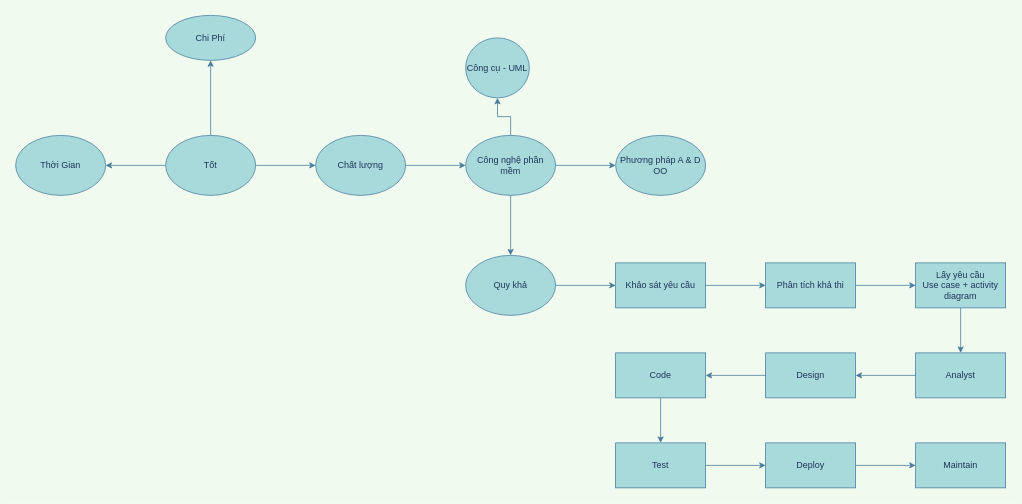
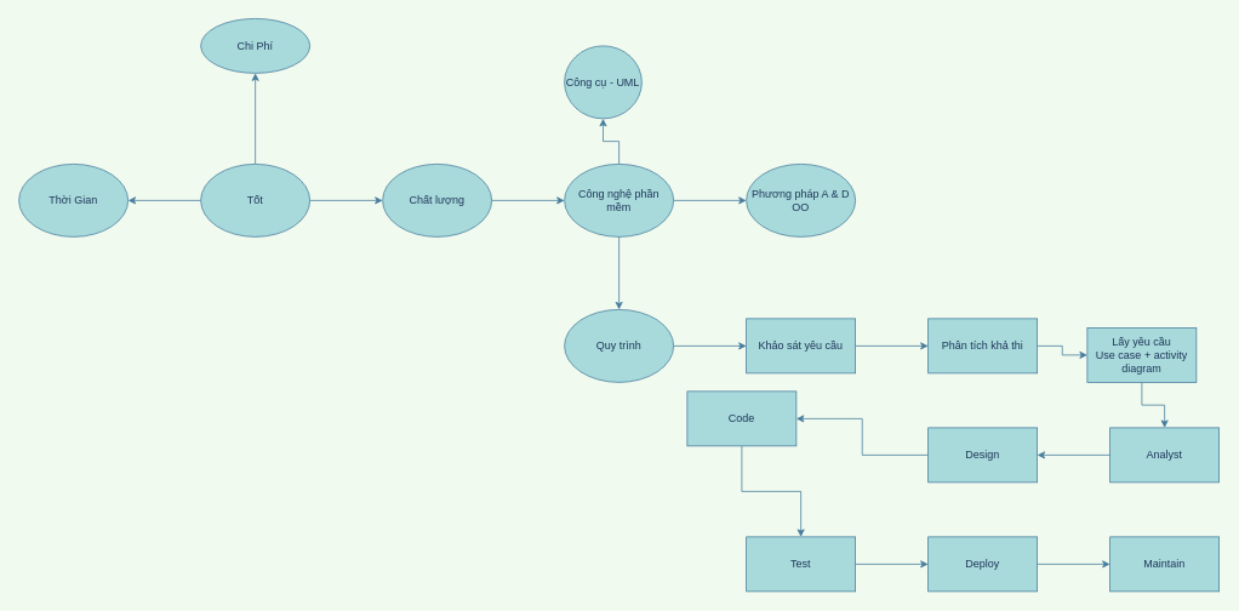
- <mxCell id="16" value="Quy khả" style="ellipse;whiteSpace=wrap;html=1;overflow=visible;fillColor=#A8DADC;strokeColor=#457B9D;fontColor=#1D3557;" vertex="1" parent="1"><mxGeometry x="620" y="340" width="120" height="80" as="geometry" /></mxCell>
+ <mxCell id="16" value="Quy trình" style="ellipse;whiteSpace=wrap;html=1;overflow=visible;fillColor=#A8DADC;strokeColor=#457B9D;fontColor=#1D3557;" vertex="1" parent="1"><mxGeometry x="620" y="340" width="120" height="80" as="geometry" /></mxCell>
- <mxCell id="23" value="Lấy yêu cầu&lt;br&gt;Use case + activity diagram" style="whiteSpace=wrap;html=1;fillColor=#A8DADC;strokeColor=#457B9D;fontColor=#1D3557;" vertex="1" parent="1"><mxGeometry x="1220" y="350" width="120" height="60" as="geometry" /></mxCell>
+ <mxCell id="23" value="Lấy yêu cầu&lt;br&gt;Use case + activity diagram" style="whiteSpace=wrap;html=1;fillColor=#A8DADC;strokeColor=#457B9D;fontColor=#1D3557;" vertex="1" parent="1"><mxGeometry x="1195" y="360" width="120" height="60" as="geometry" /></mxCell>
- <mxCell id="29" value="Code" style="whiteSpace=wrap;html=1;fillColor=#A8DADC;strokeColor=#457B9D;fontColor=#1D3557;" vertex="1" parent="1"><mxGeometry x="820" y="470" width="120" height="60" as="geometry" /></mxCell>
+ <mxCell id="29" value="Code" style="whiteSpace=wrap;html=1;fillColor=#A8DADC;strokeColor=#457B9D;fontColor=#1D3557;" vertex="1" parent="1"><mxGeometry x="755" y="430" width="120" height="60" as="geometry" /></mxCell>
